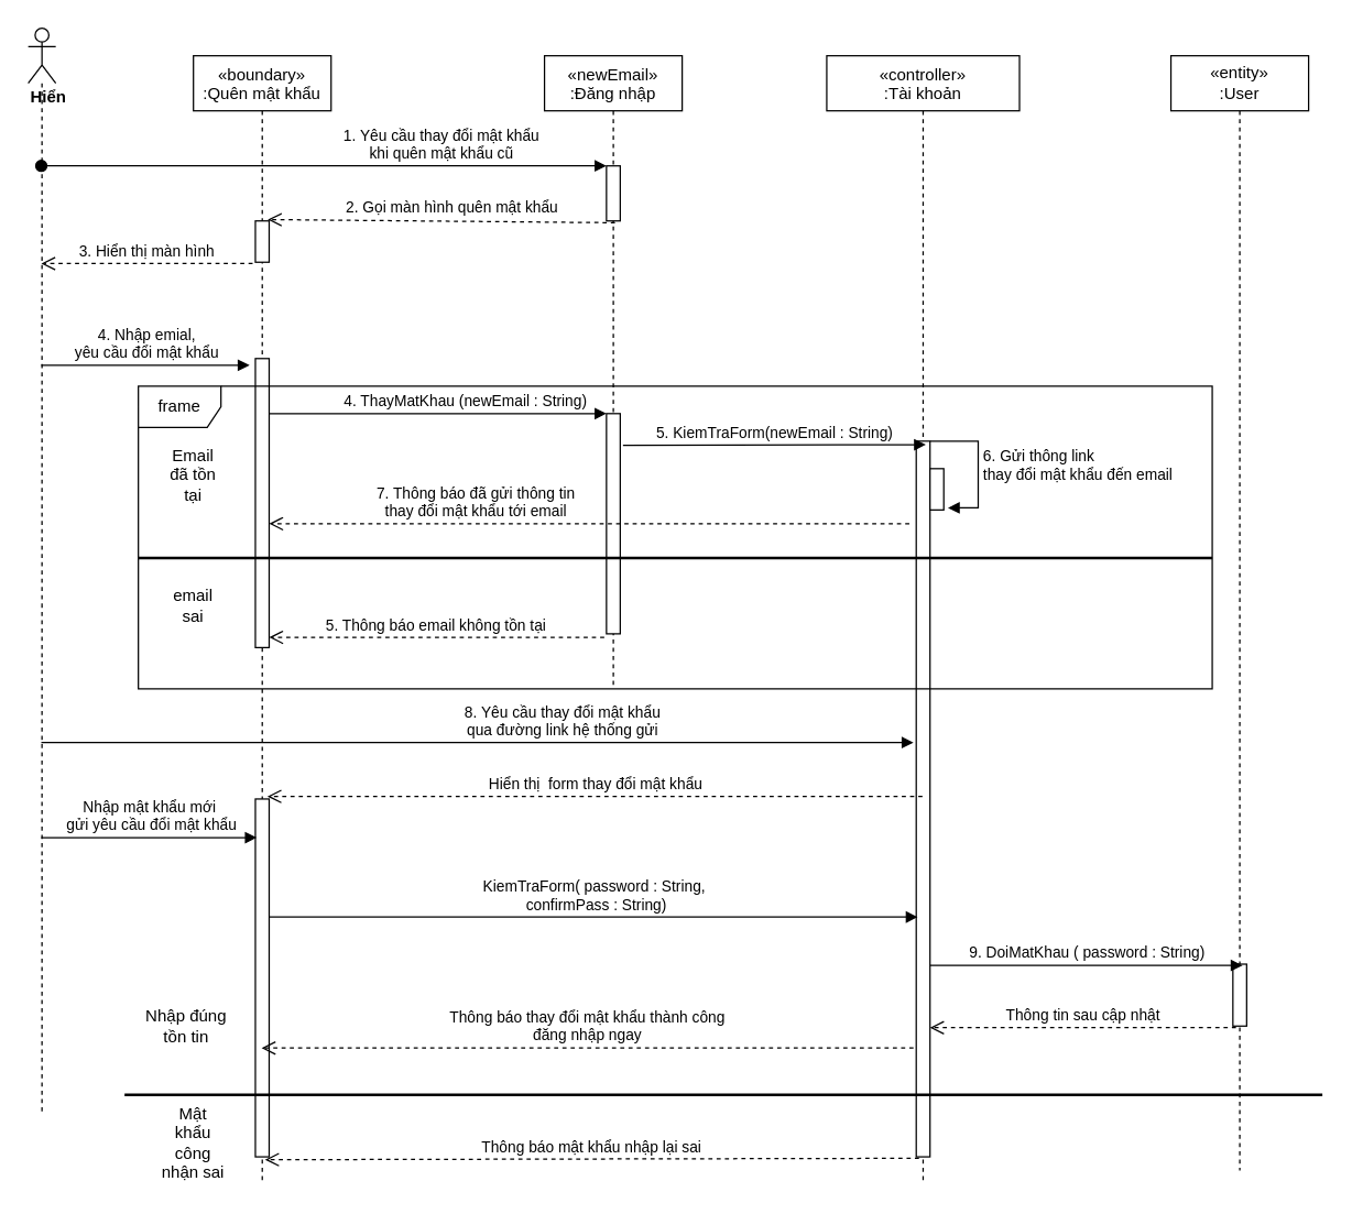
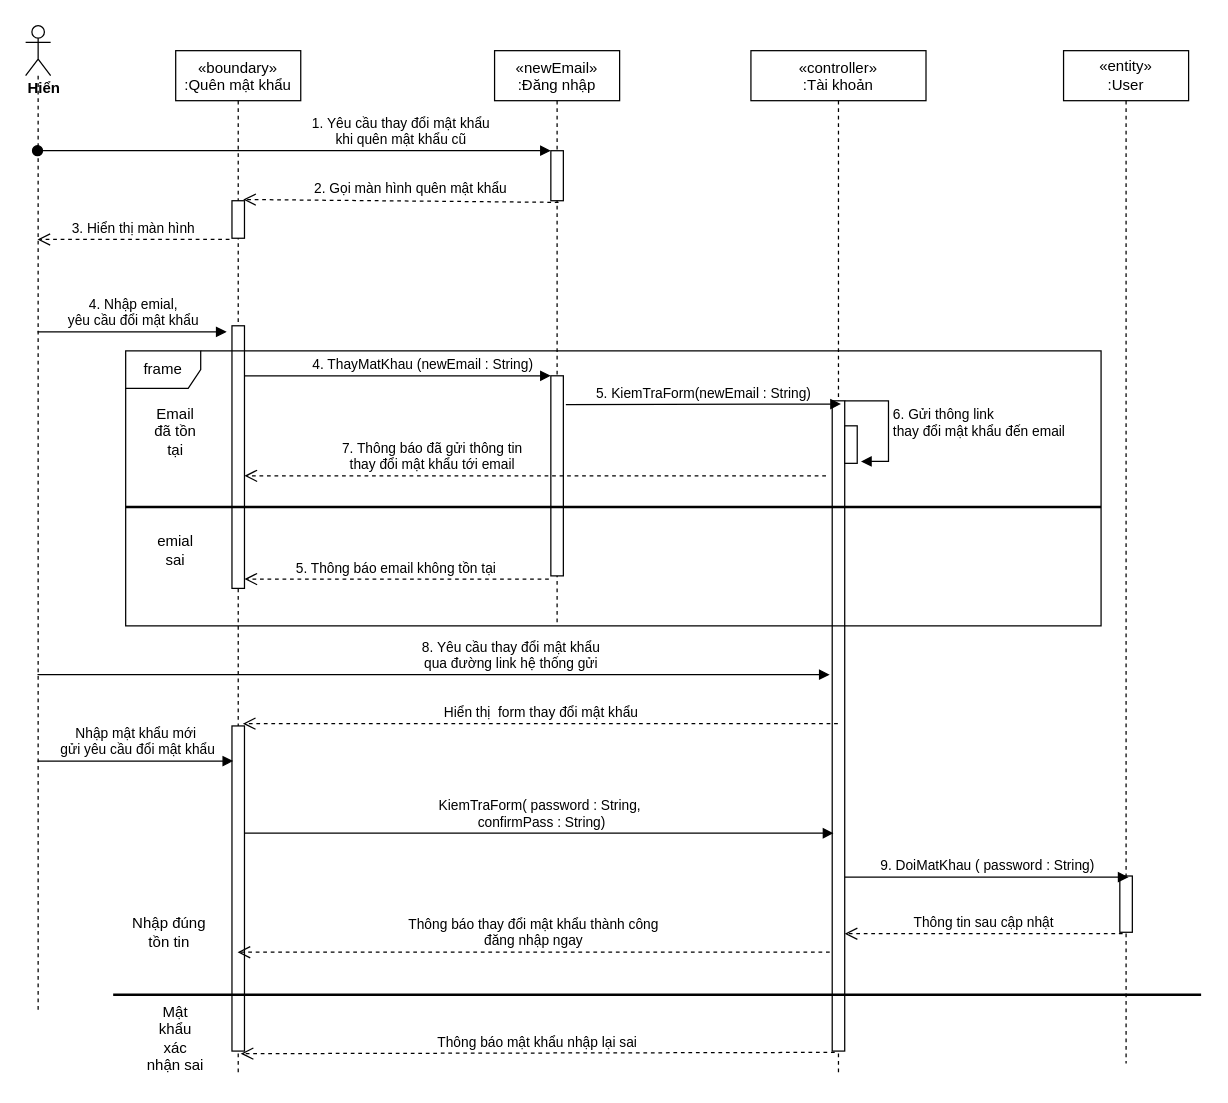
- <mxCell id="33" value="email sai" style="text;html=1;strokeColor=none;fillColor=none;align=center;verticalAlign=middle;whiteSpace=wrap;rounded=0;" parent="1" vertex="1"><mxGeometry x="120" y="430" width="40" height="20" as="geometry" /></mxCell>
+ <mxCell id="33" value="emial sai" style="text;html=1;strokeColor=none;fillColor=none;align=center;verticalAlign=middle;whiteSpace=wrap;rounded=0;" parent="1" vertex="1"><mxGeometry x="120" y="430" width="40" height="20" as="geometry" /></mxCell>
- <mxCell id="38" value="Mật khẩu công nhận sai" style="text;html=1;strokeColor=none;fillColor=none;align=center;verticalAlign=middle;whiteSpace=wrap;rounded=0;" parent="1" vertex="1"><mxGeometry x="115" y="800" width="50" height="60" as="geometry" /></mxCell>
+ <mxCell id="38" value="Mật khẩu xác nhận sai" style="text;html=1;strokeColor=none;fillColor=none;align=center;verticalAlign=middle;whiteSpace=wrap;rounded=0;" parent="1" vertex="1"><mxGeometry x="115" y="800" width="50" height="60" as="geometry" /></mxCell>
